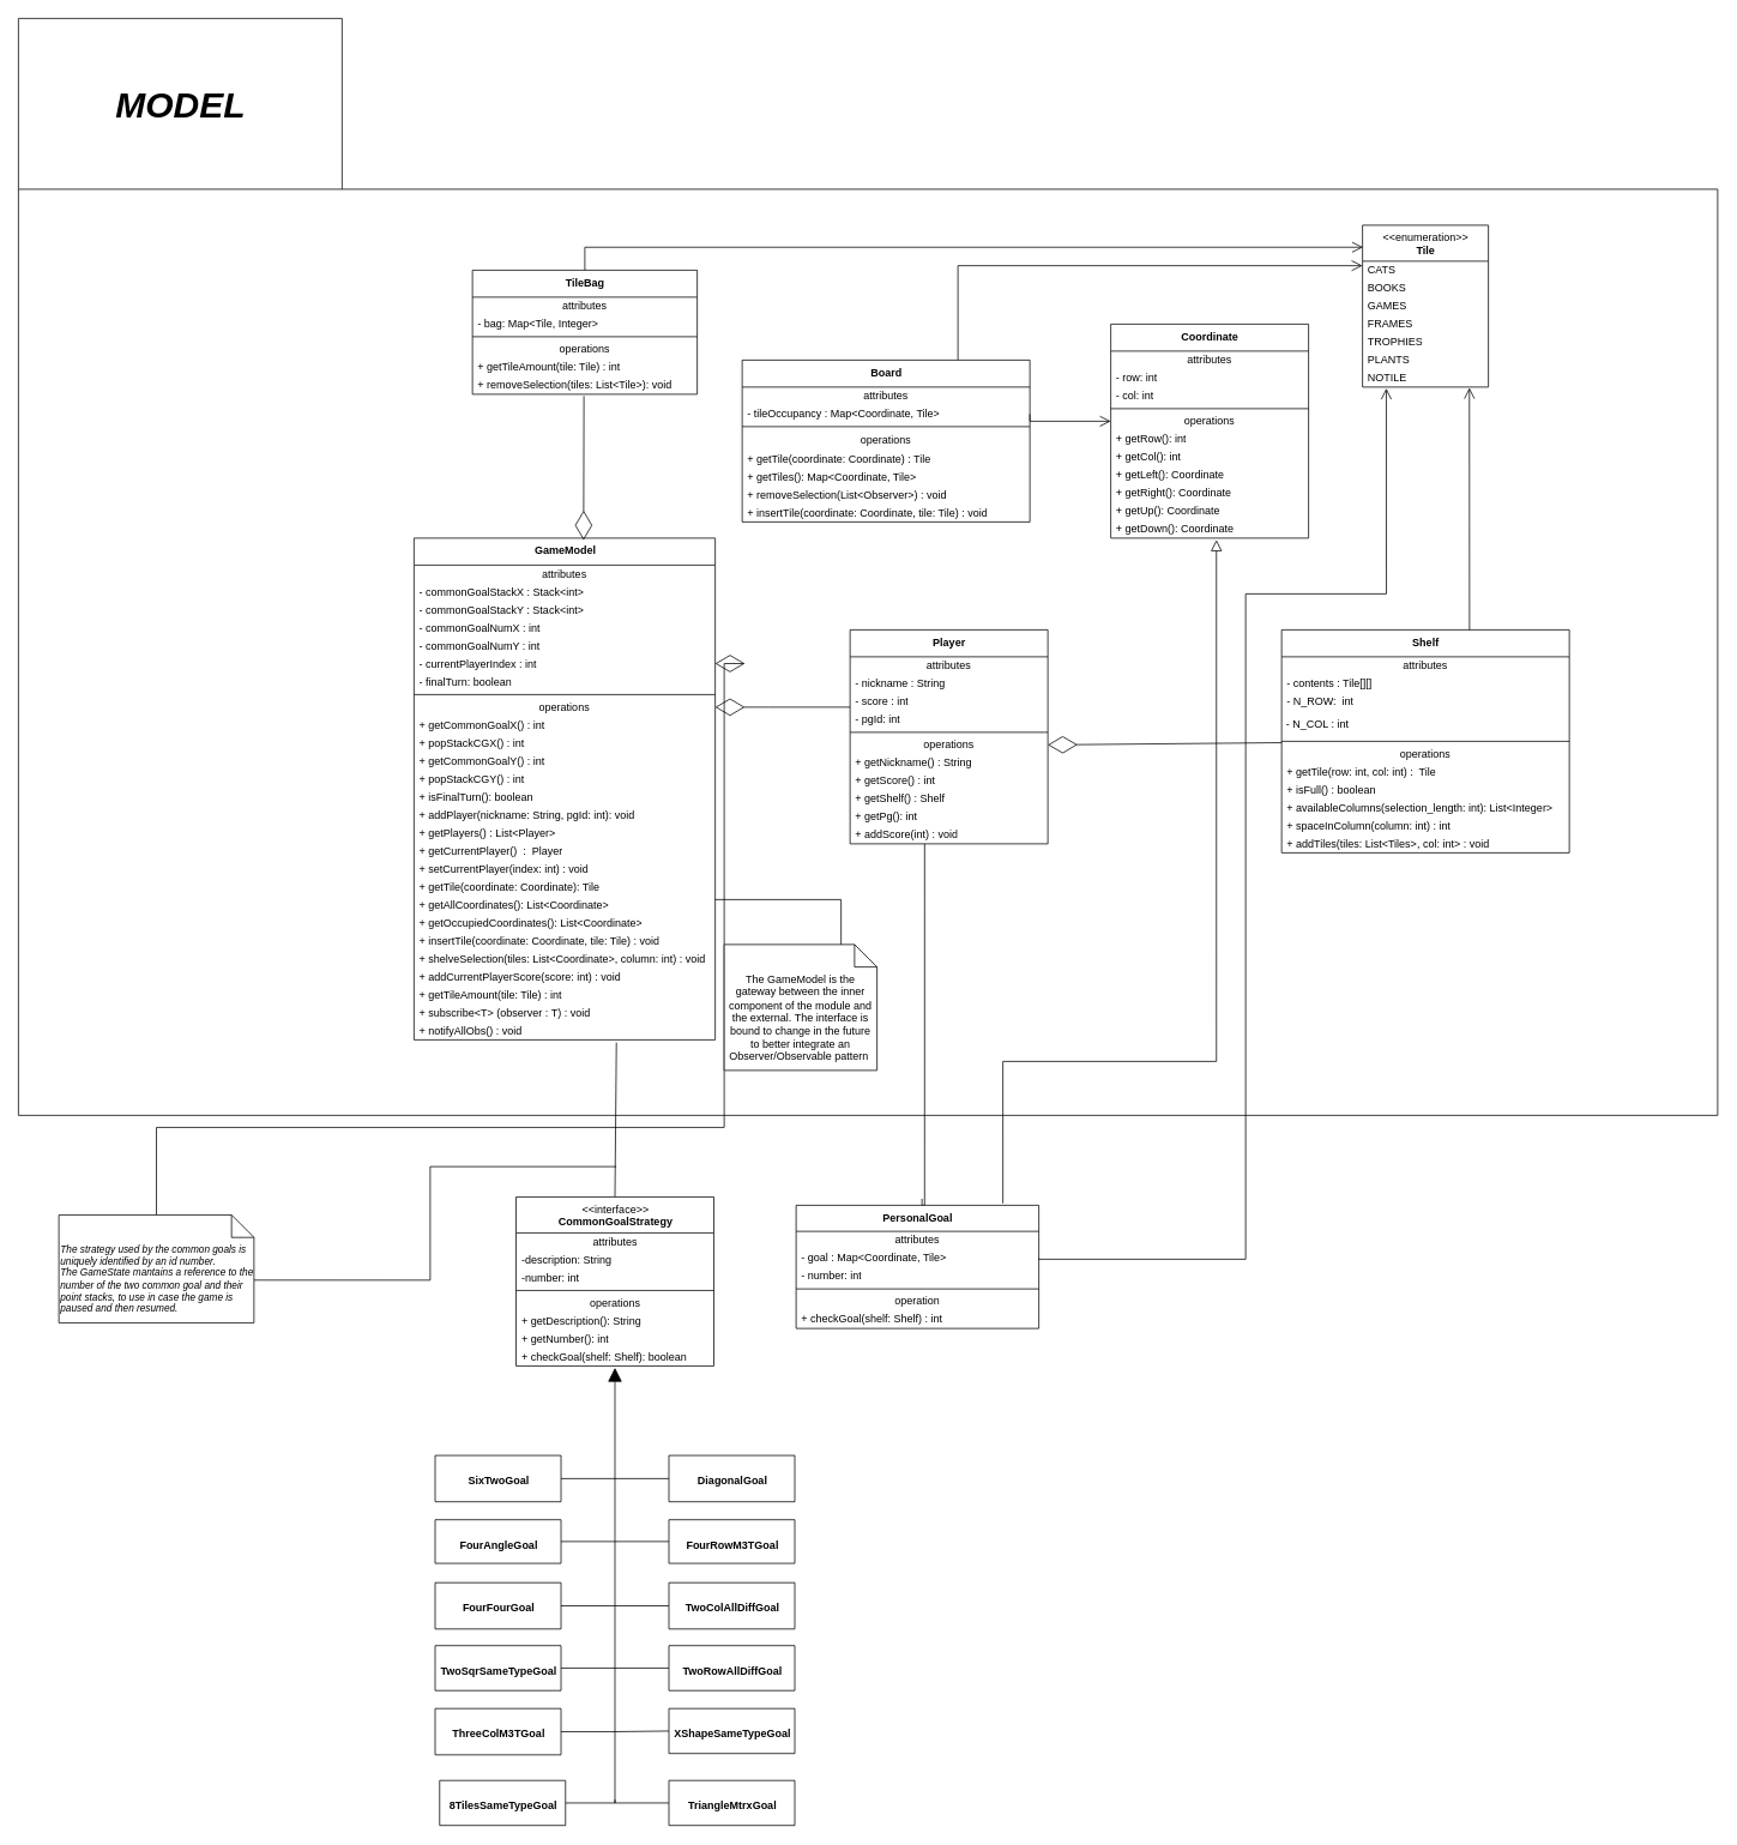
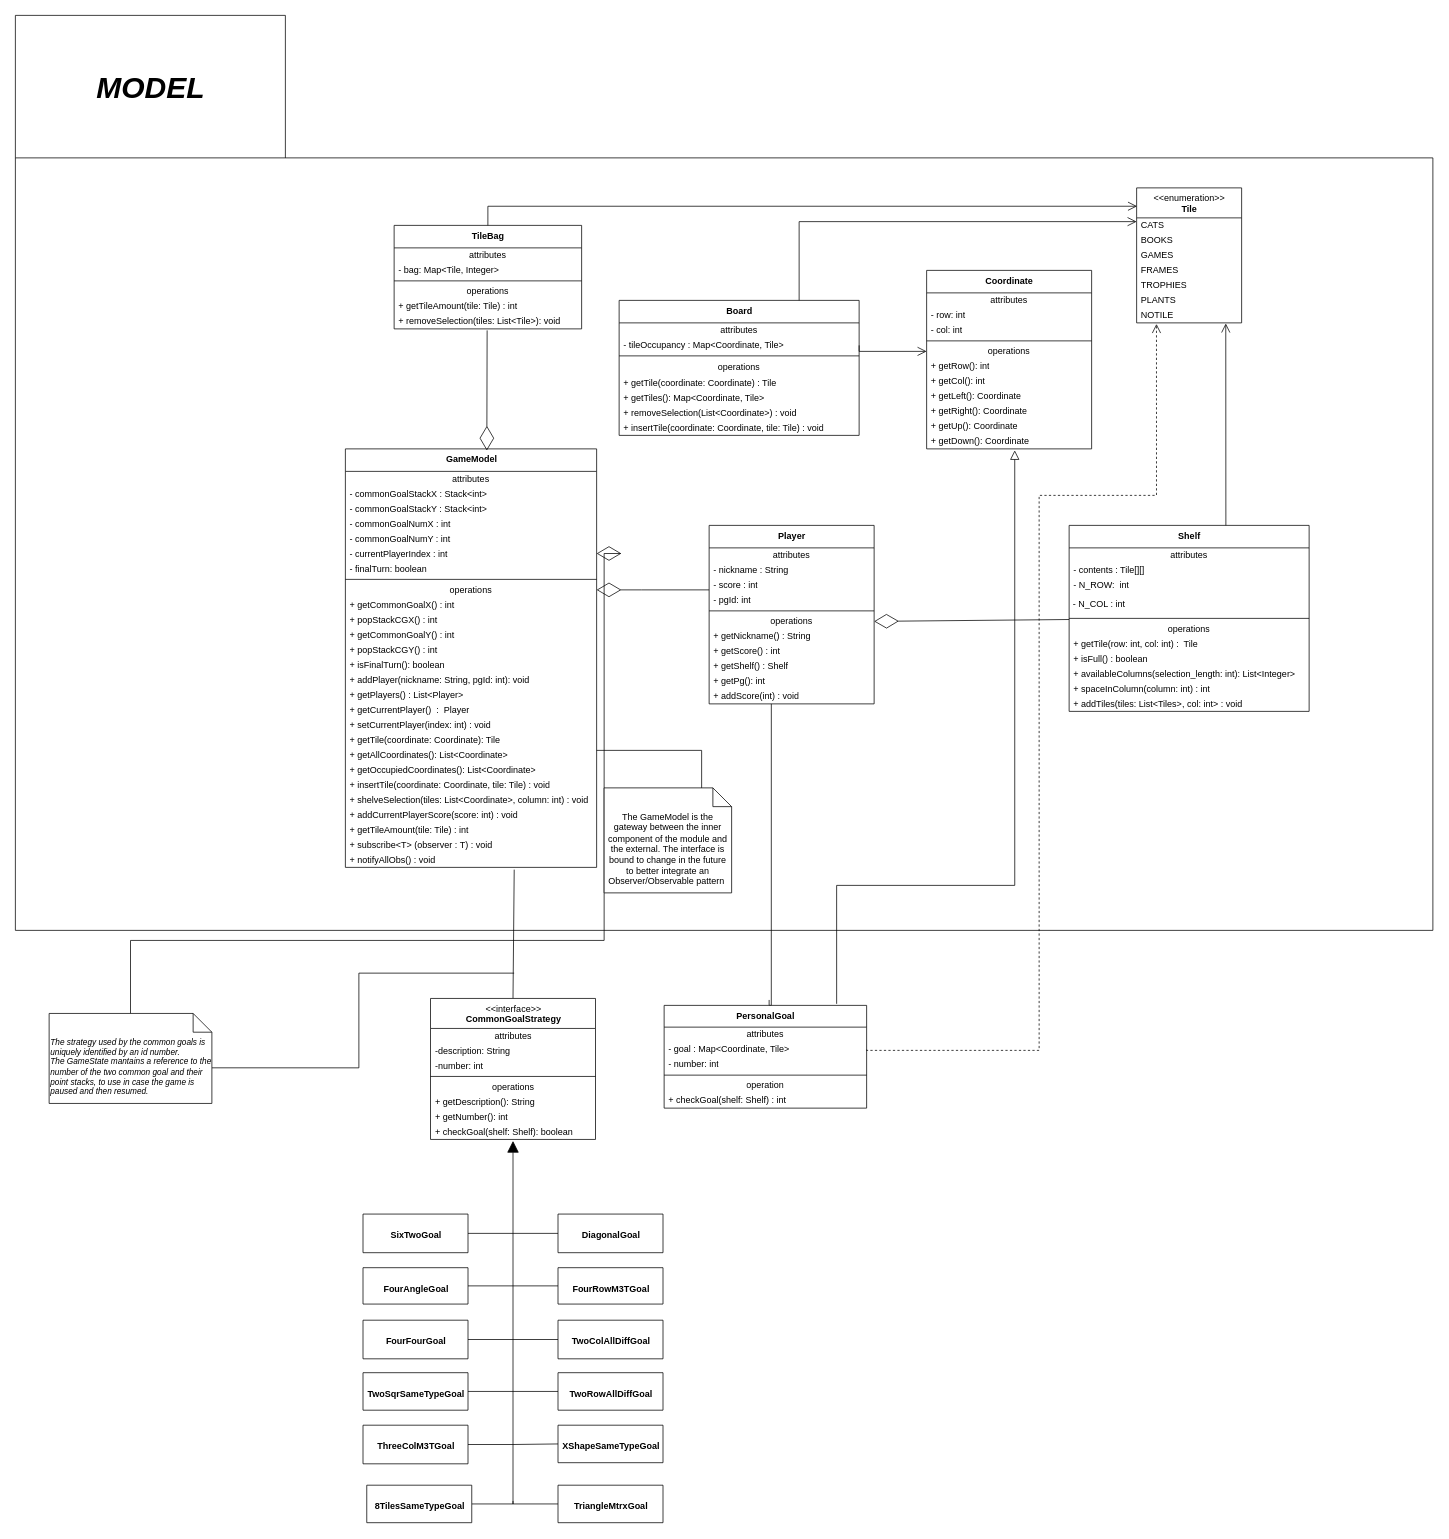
- <mxCell id="22" value="+ removeSelection(List&amp;lt;Observer&amp;gt;) : void" style="text;html=1;strokeColor=none;fillColor=none;align=left;verticalAlign=middle;spacingLeft=4;spacingRight=4;overflow=hidden;rotatable=0;points=[[0,0.5],[1,0.5]];portConstraint=eastwest;" parent="15" vertex="1"><mxGeometry y="140" width="320" height="20" as="geometry" /></mxCell>
+ <mxCell id="22" value="+ removeSelection(List&amp;lt;Coordinate&amp;gt;) : void" style="text;html=1;strokeColor=none;fillColor=none;align=left;verticalAlign=middle;spacingLeft=4;spacingRight=4;overflow=hidden;rotatable=0;points=[[0,0.5],[1,0.5]];portConstraint=eastwest;" parent="15" vertex="1"><mxGeometry y="140" width="320" height="20" as="geometry" /></mxCell>
- <mxCell id="102" style="edgeStyle=orthogonalEdgeStyle;html=1;exitX=1;exitY=0.5;exitDx=0;exitDy=0;entryX=0.189;entryY=1.074;entryDx=0;entryDy=0;entryPerimeter=0;startArrow=none;startFill=0;endArrow=open;endFill=0;startSize=30;endSize=10;rounded=0;" parent="1" source="105" target="100" edge="1"><mxGeometry relative="1" as="geometry"><Array as="points"><mxPoint x="1155" y="1400" /><mxPoint x="1385" y="1400" /><mxPoint x="1385" y="660" /><mxPoint x="1542" y="660" /></Array></mxGeometry></mxCell>
+ <mxCell id="102" style="edgeStyle=orthogonalEdgeStyle;html=1;exitX=1;exitY=0.5;exitDx=0;exitDy=0;entryX=0.189;entryY=1.074;entryDx=0;entryDy=0;entryPerimeter=0;startArrow=none;startFill=0;endArrow=open;endFill=0;startSize=30;endSize=10;rounded=0;dashed=1;" parent="1" source="105" target="100" edge="1"><mxGeometry relative="1" as="geometry"><Array as="points"><mxPoint x="1155" y="1400" /><mxPoint x="1385" y="1400" /><mxPoint x="1385" y="660" /><mxPoint x="1542" y="660" /></Array></mxGeometry></mxCell>
